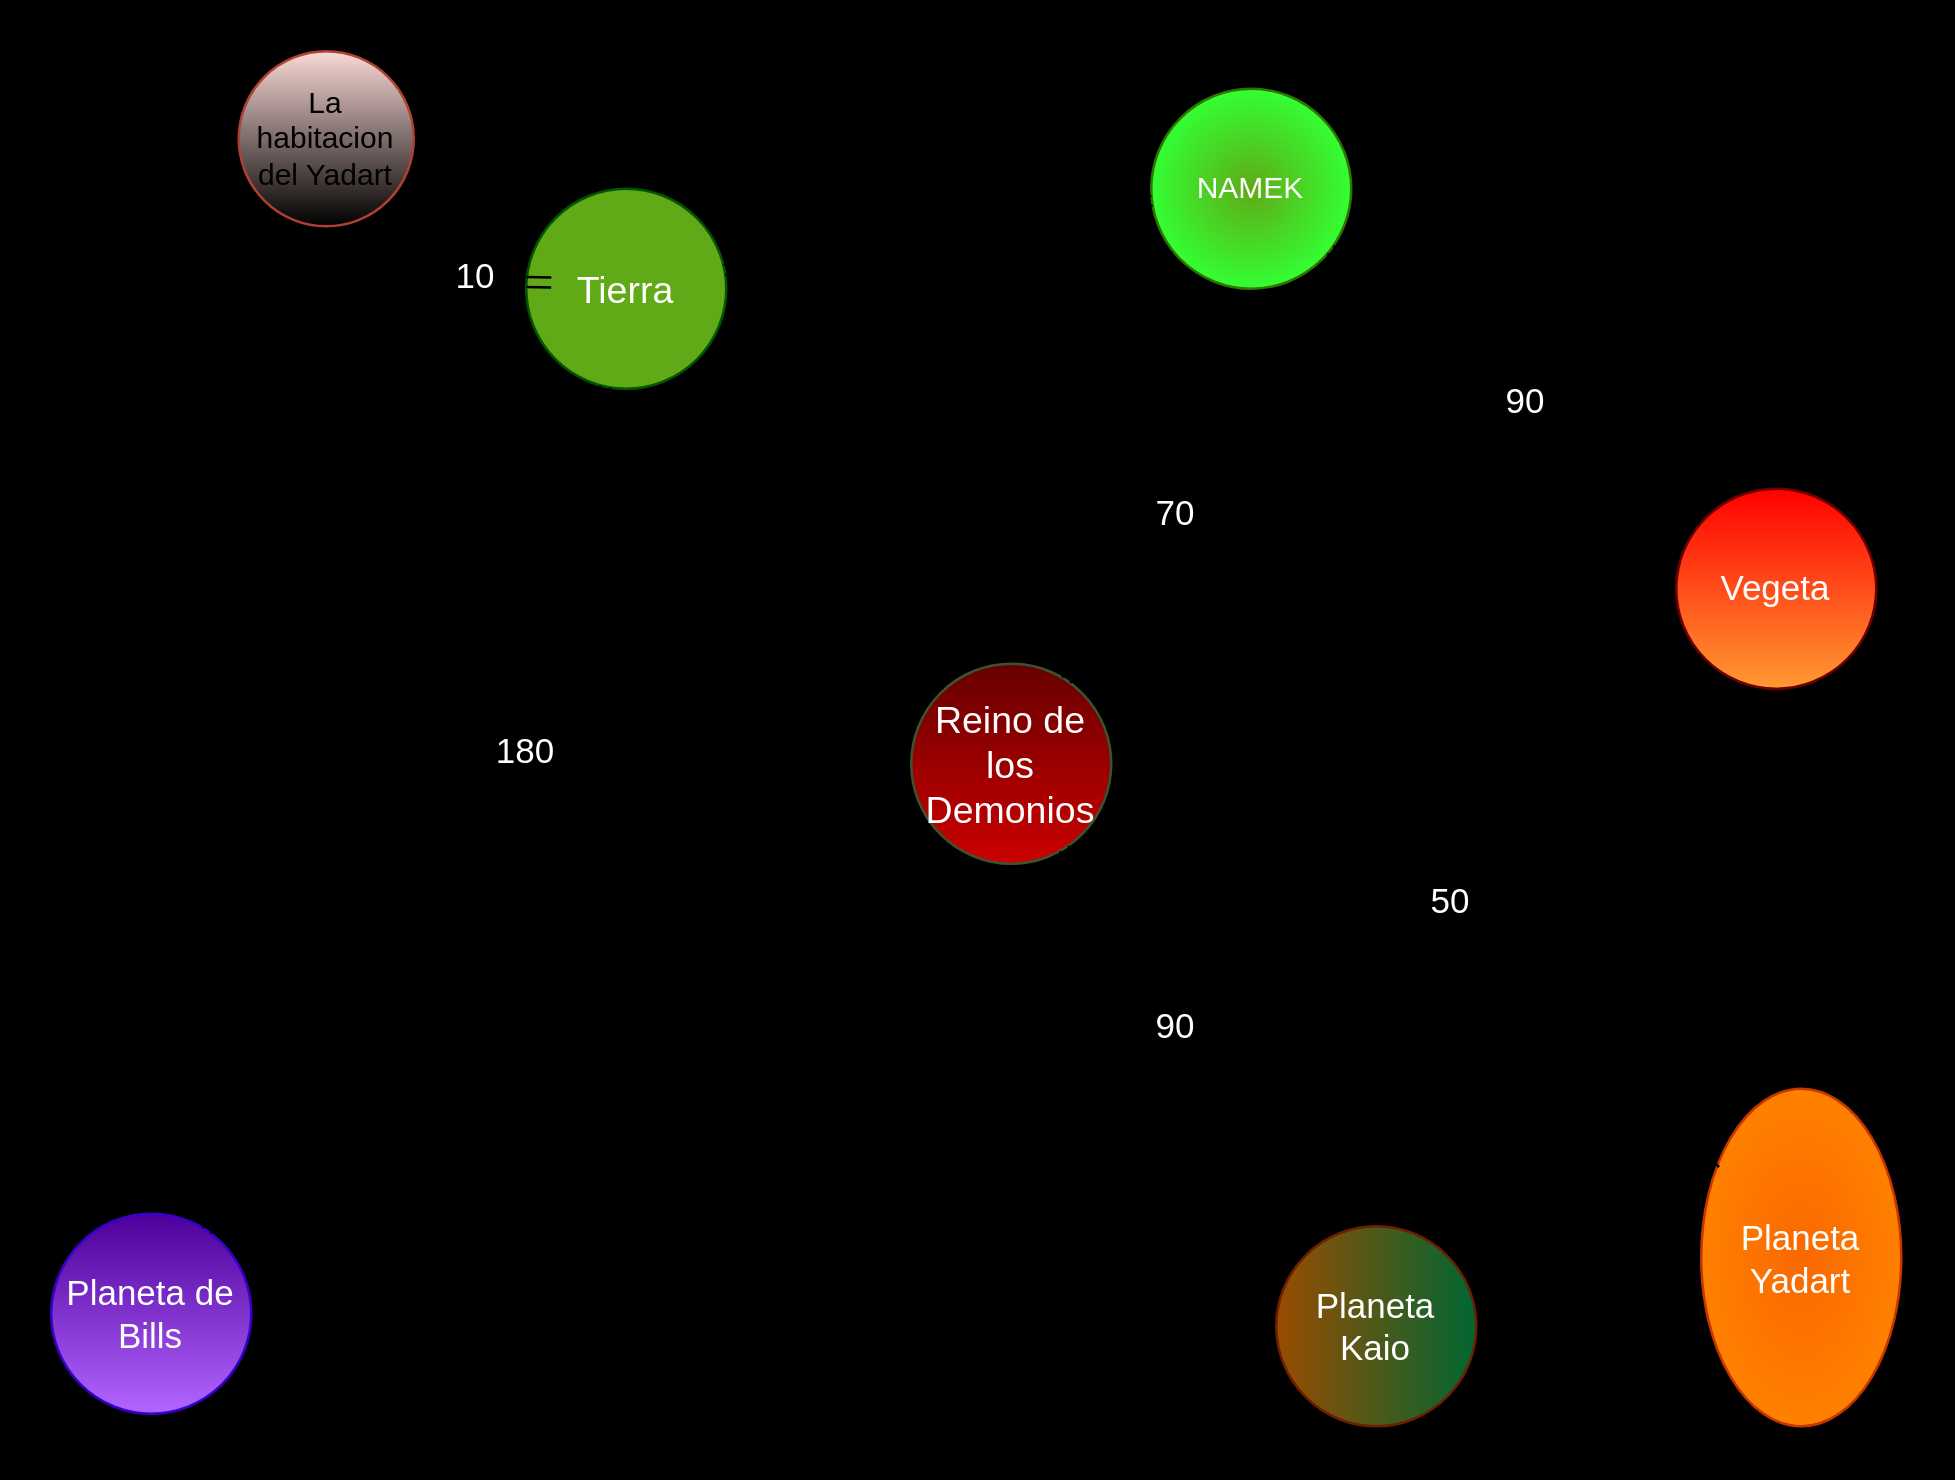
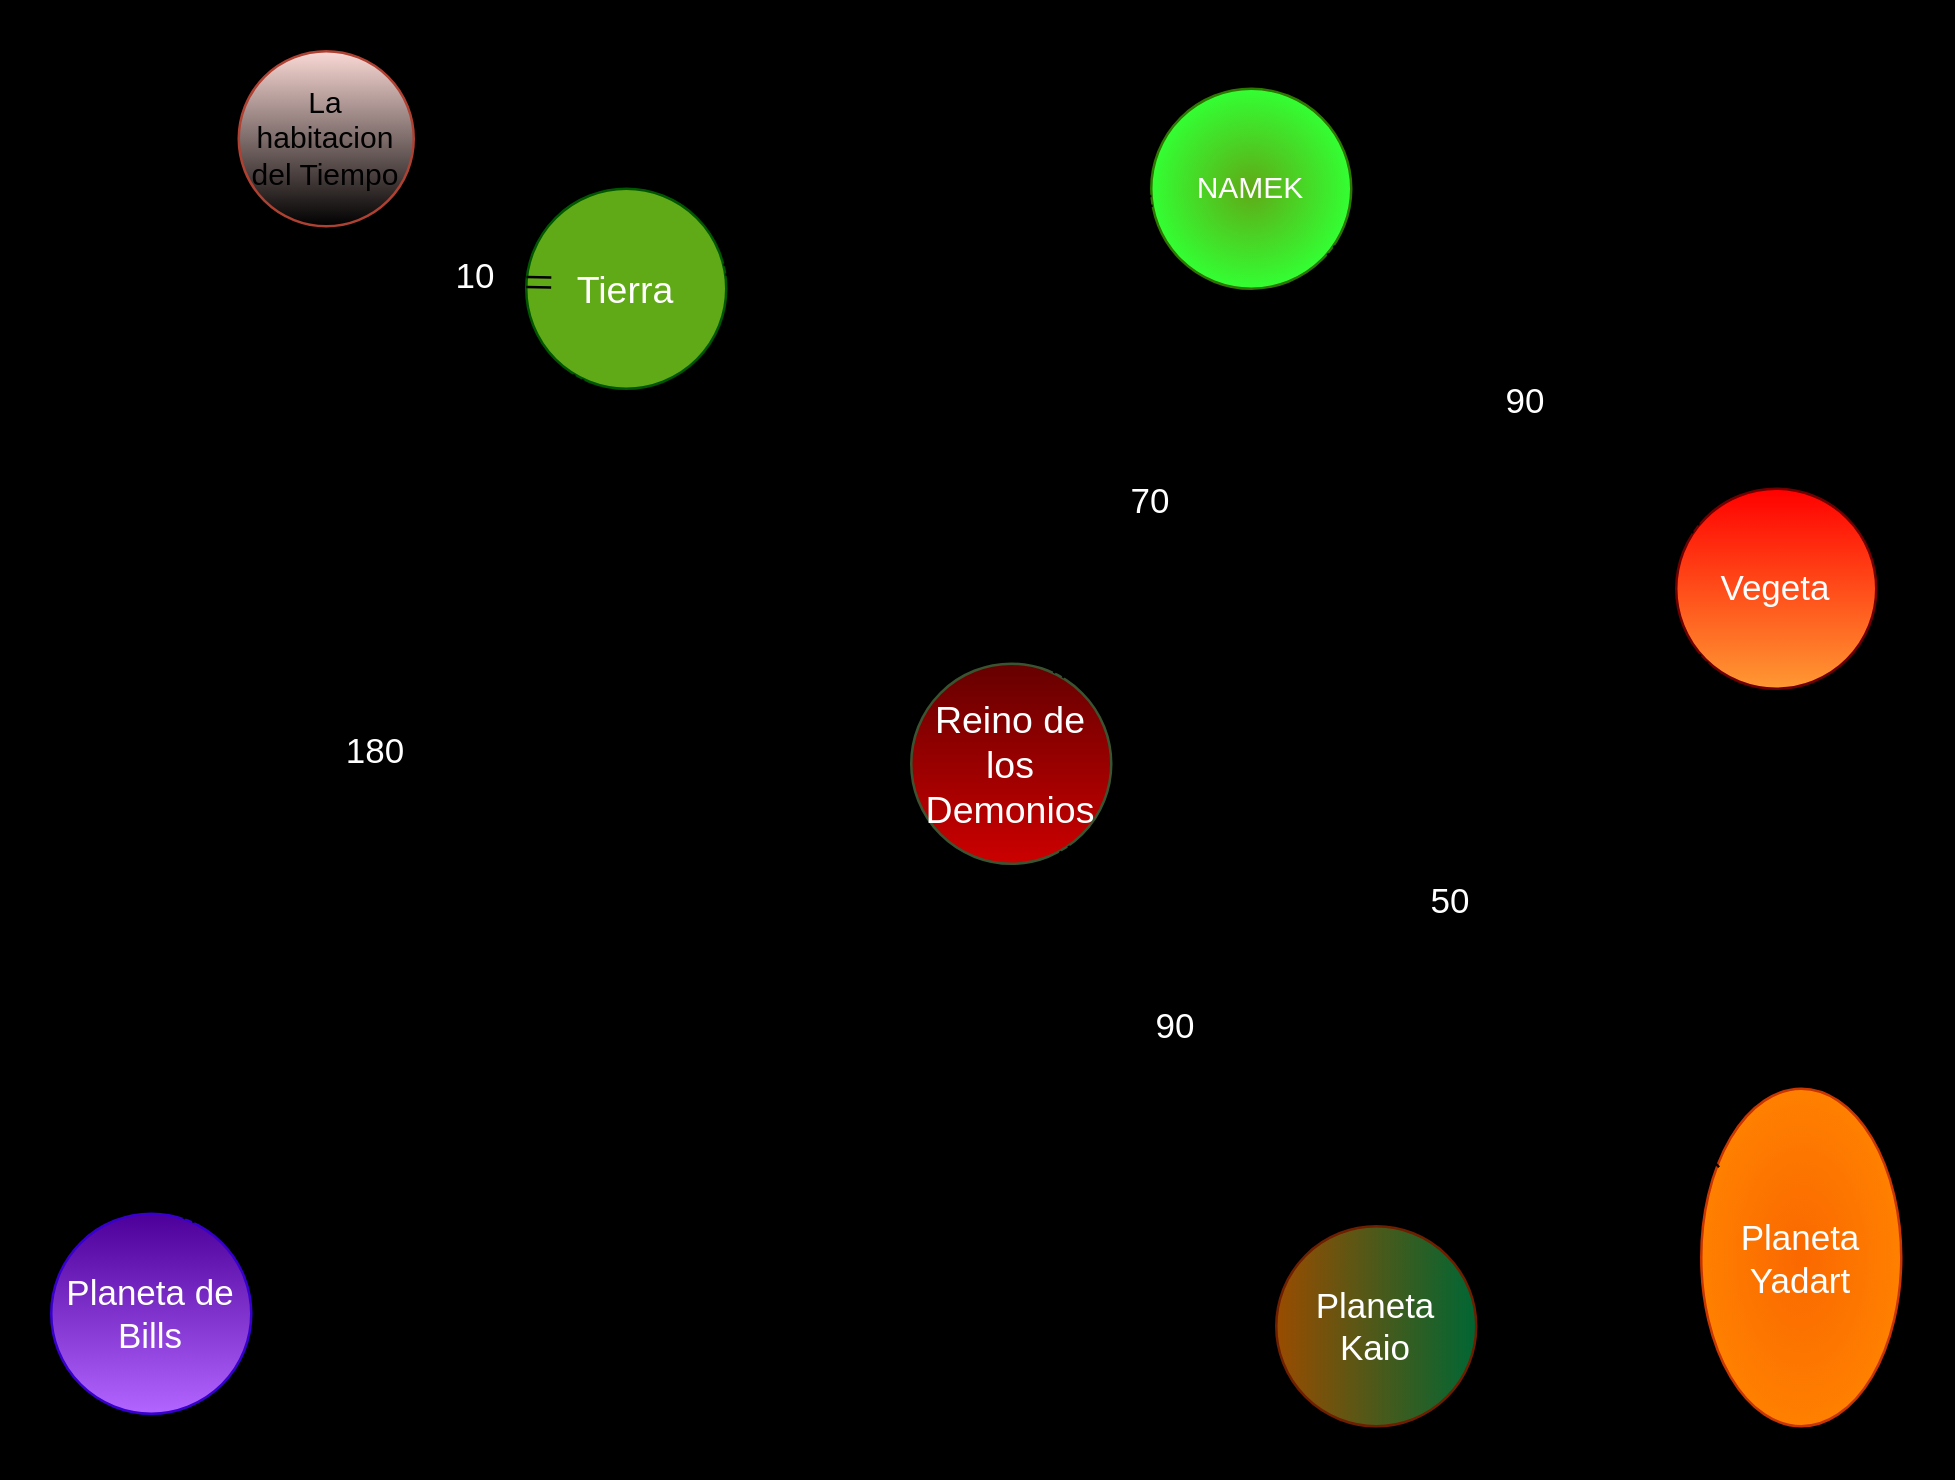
- <mxCell id="12" value="La habitacion del Yadart" style="ellipse;whiteSpace=wrap;html=1;aspect=fixed;fillColor=#fad9d5;strokeColor=#ae4132;gradientColor=default;labelBackgroundColor=none;labelBorderColor=none;fontColor=#000000;fontSize=12;" vertex="1" parent="1"><mxGeometry x="95" y="20" width="70" height="70" as="geometry" /></mxCell>
+ <mxCell id="12" value="La habitacion del Tiempo" style="ellipse;whiteSpace=wrap;html=1;aspect=fixed;fillColor=#fad9d5;strokeColor=#ae4132;gradientColor=default;labelBackgroundColor=none;labelBorderColor=none;fontColor=#000000;fontSize=12;" vertex="1" parent="1"><mxGeometry x="95" y="20" width="70" height="70" as="geometry" /></mxCell>
- <mxCell id="20" value="70" style="text;html=1;strokeColor=none;fillColor=none;align=center;verticalAlign=middle;whiteSpace=wrap;rounded=0;labelBackgroundColor=none;labelBorderColor=none;fontSize=14;fontColor=#FFFFFF;" vertex="1" parent="1"><mxGeometry x="440" y="190" width="60" height="30" as="geometry" /></mxCell>
+ <mxCell id="20" value="70" style="text;html=1;strokeColor=none;fillColor=none;align=center;verticalAlign=middle;whiteSpace=wrap;rounded=0;labelBackgroundColor=none;labelBorderColor=none;fontSize=14;fontColor=#FFFFFF;" vertex="1" parent="1"><mxGeometry x="430" y="185" width="60" height="30" as="geometry" /></mxCell>
- <mxCell id="22" value="180" style="text;html=1;strokeColor=none;fillColor=none;align=center;verticalAlign=middle;whiteSpace=wrap;rounded=0;labelBackgroundColor=none;labelBorderColor=none;fontSize=14;fontColor=#FFFFFF;" vertex="1" parent="1"><mxGeometry x="180" y="285" width="60" height="30" as="geometry" /></mxCell>
+ <mxCell id="22" value="180" style="text;html=1;strokeColor=none;fillColor=none;align=center;verticalAlign=middle;whiteSpace=wrap;rounded=0;labelBackgroundColor=none;labelBorderColor=none;fontSize=14;fontColor=#FFFFFF;" vertex="1" parent="1"><mxGeometry x="120" y="285" width="60" height="30" as="geometry" /></mxCell>
